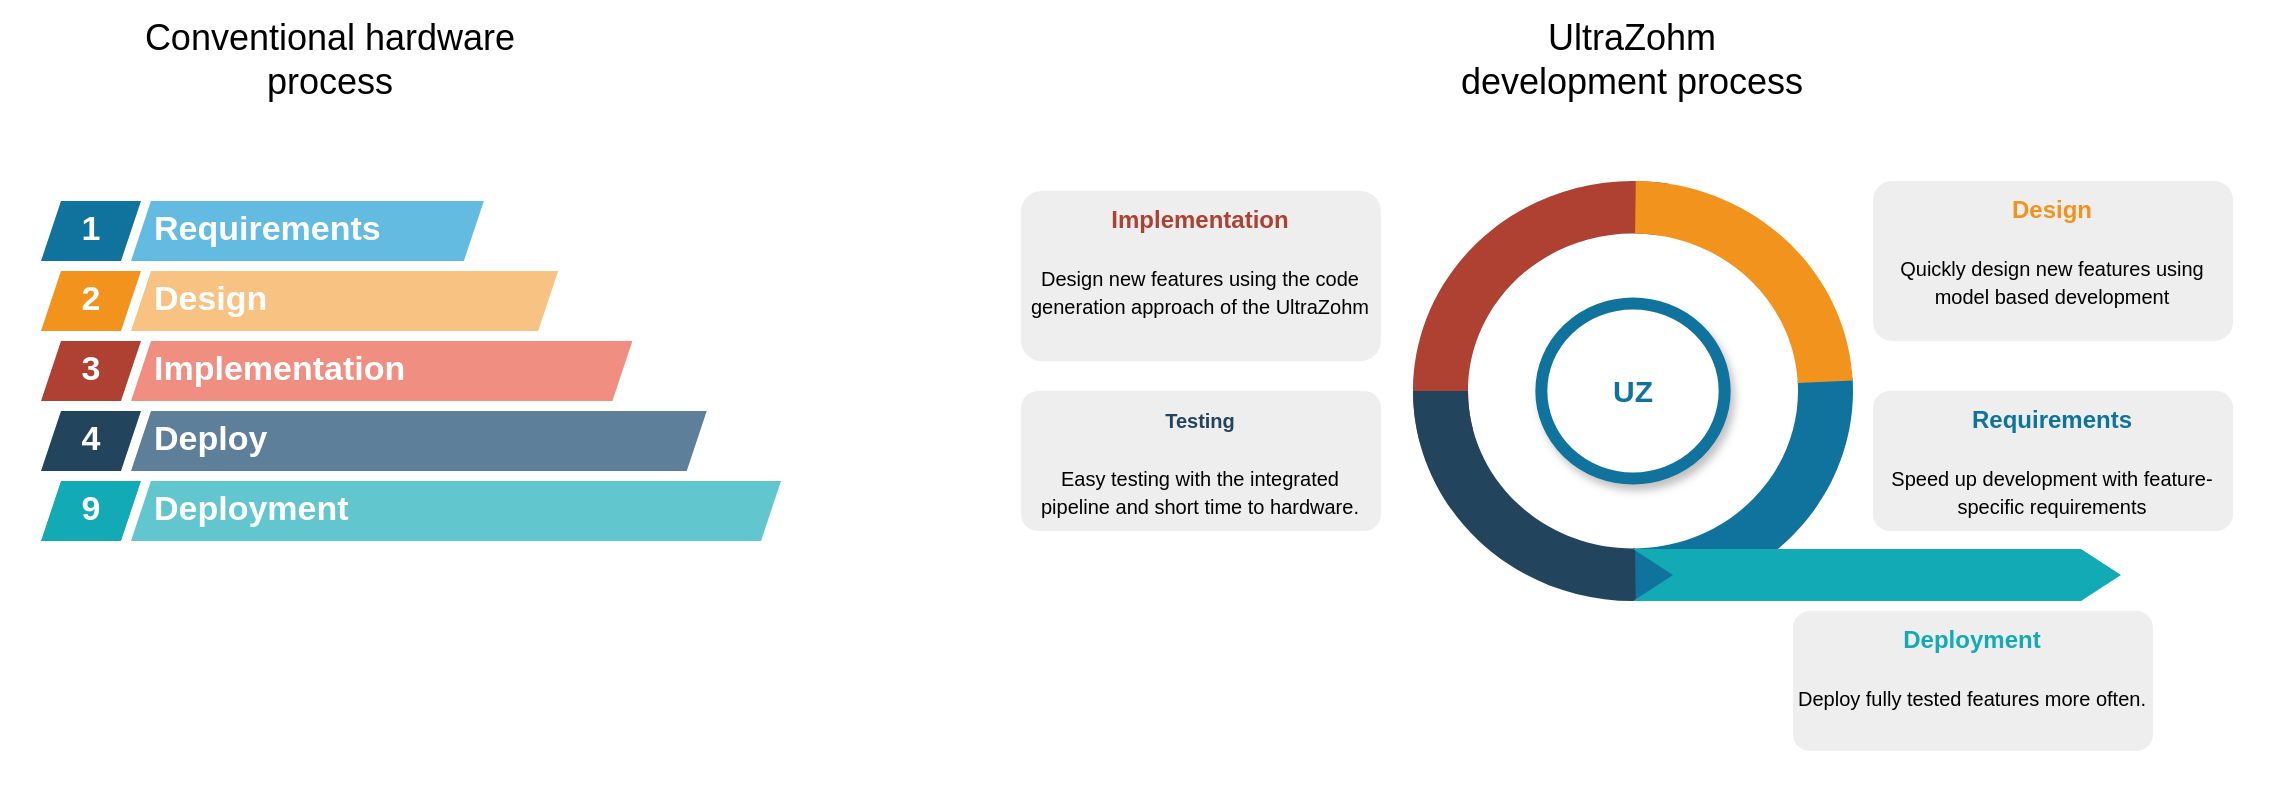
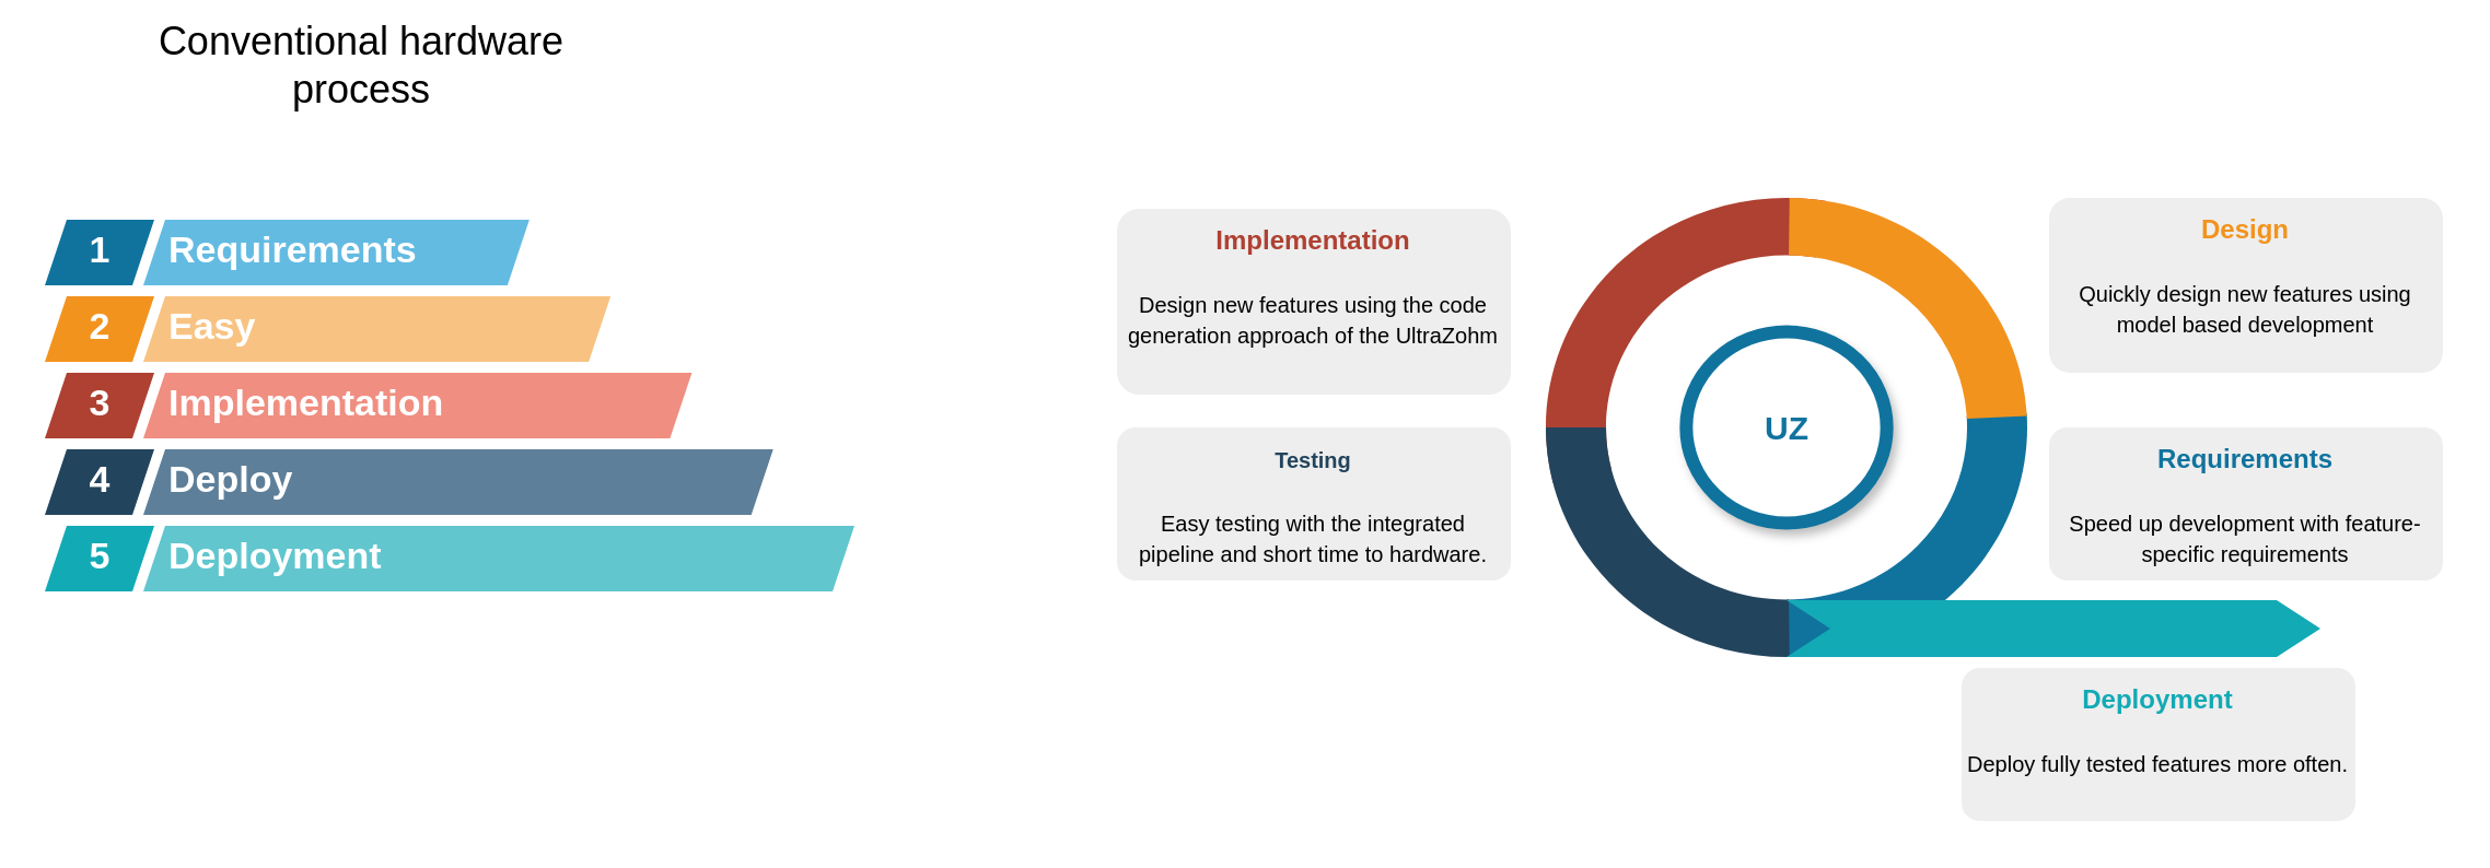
- <mxCell id="25" value="&lt;div&gt;&lt;font style=&quot;font-size: 18px&quot;&gt;UltraZohm&lt;/font&gt;&lt;/div&gt;&lt;div&gt;&lt;font style=&quot;font-size: 18px&quot;&gt; development process&lt;/font&gt;&lt;/div&gt;" style="text;html=1;strokeColor=none;fillColor=none;align=center;verticalAlign=middle;whiteSpace=wrap;rounded=0;" vertex="1" parent="1"><mxGeometry x="716" y="20" width="200" height="20" as="geometry" /></mxCell>
- <mxCell id="20" value="Design" style="shape=mxgraph.infographic.parallelogram;dx=5;;html=1;fillColor=#F8C382;strokeColor=none;shadow=0;fontSize=17;fontColor=#FFFFFF;align=left;spacingLeft=10;fontStyle=1;" vertex="1" parent="18"><mxGeometry y="35" width="213.571" height="30" as="geometry" /></mxCell>
+ <mxCell id="20" value="Easy" style="shape=mxgraph.infographic.parallelogram;dx=5;;html=1;fillColor=#F8C382;strokeColor=none;shadow=0;fontSize=17;fontColor=#FFFFFF;align=left;spacingLeft=10;fontStyle=1;" vertex="1" parent="18"><mxGeometry y="35" width="213.571" height="30" as="geometry" /></mxCell>
- <mxCell id="6" value="9" style="shape=mxgraph.infographic.parallelogram;dx=5;html=1;fillColor=#12AAB5;strokeColor=none;shadow=0;fontSize=17;fontColor=#FFFFFF;align=center;fontStyle=1;" vertex="1" parent="1"><mxGeometry x="20" y="240" width="50" height="30" as="geometry" /></mxCell>
+ <mxCell id="6" value="5" style="shape=mxgraph.infographic.parallelogram;dx=5;html=1;fillColor=#12AAB5;strokeColor=none;shadow=0;fontSize=17;fontColor=#FFFFFF;align=center;fontStyle=1;" vertex="1" parent="1"><mxGeometry x="20" y="240" width="50" height="30" as="geometry" /></mxCell>
